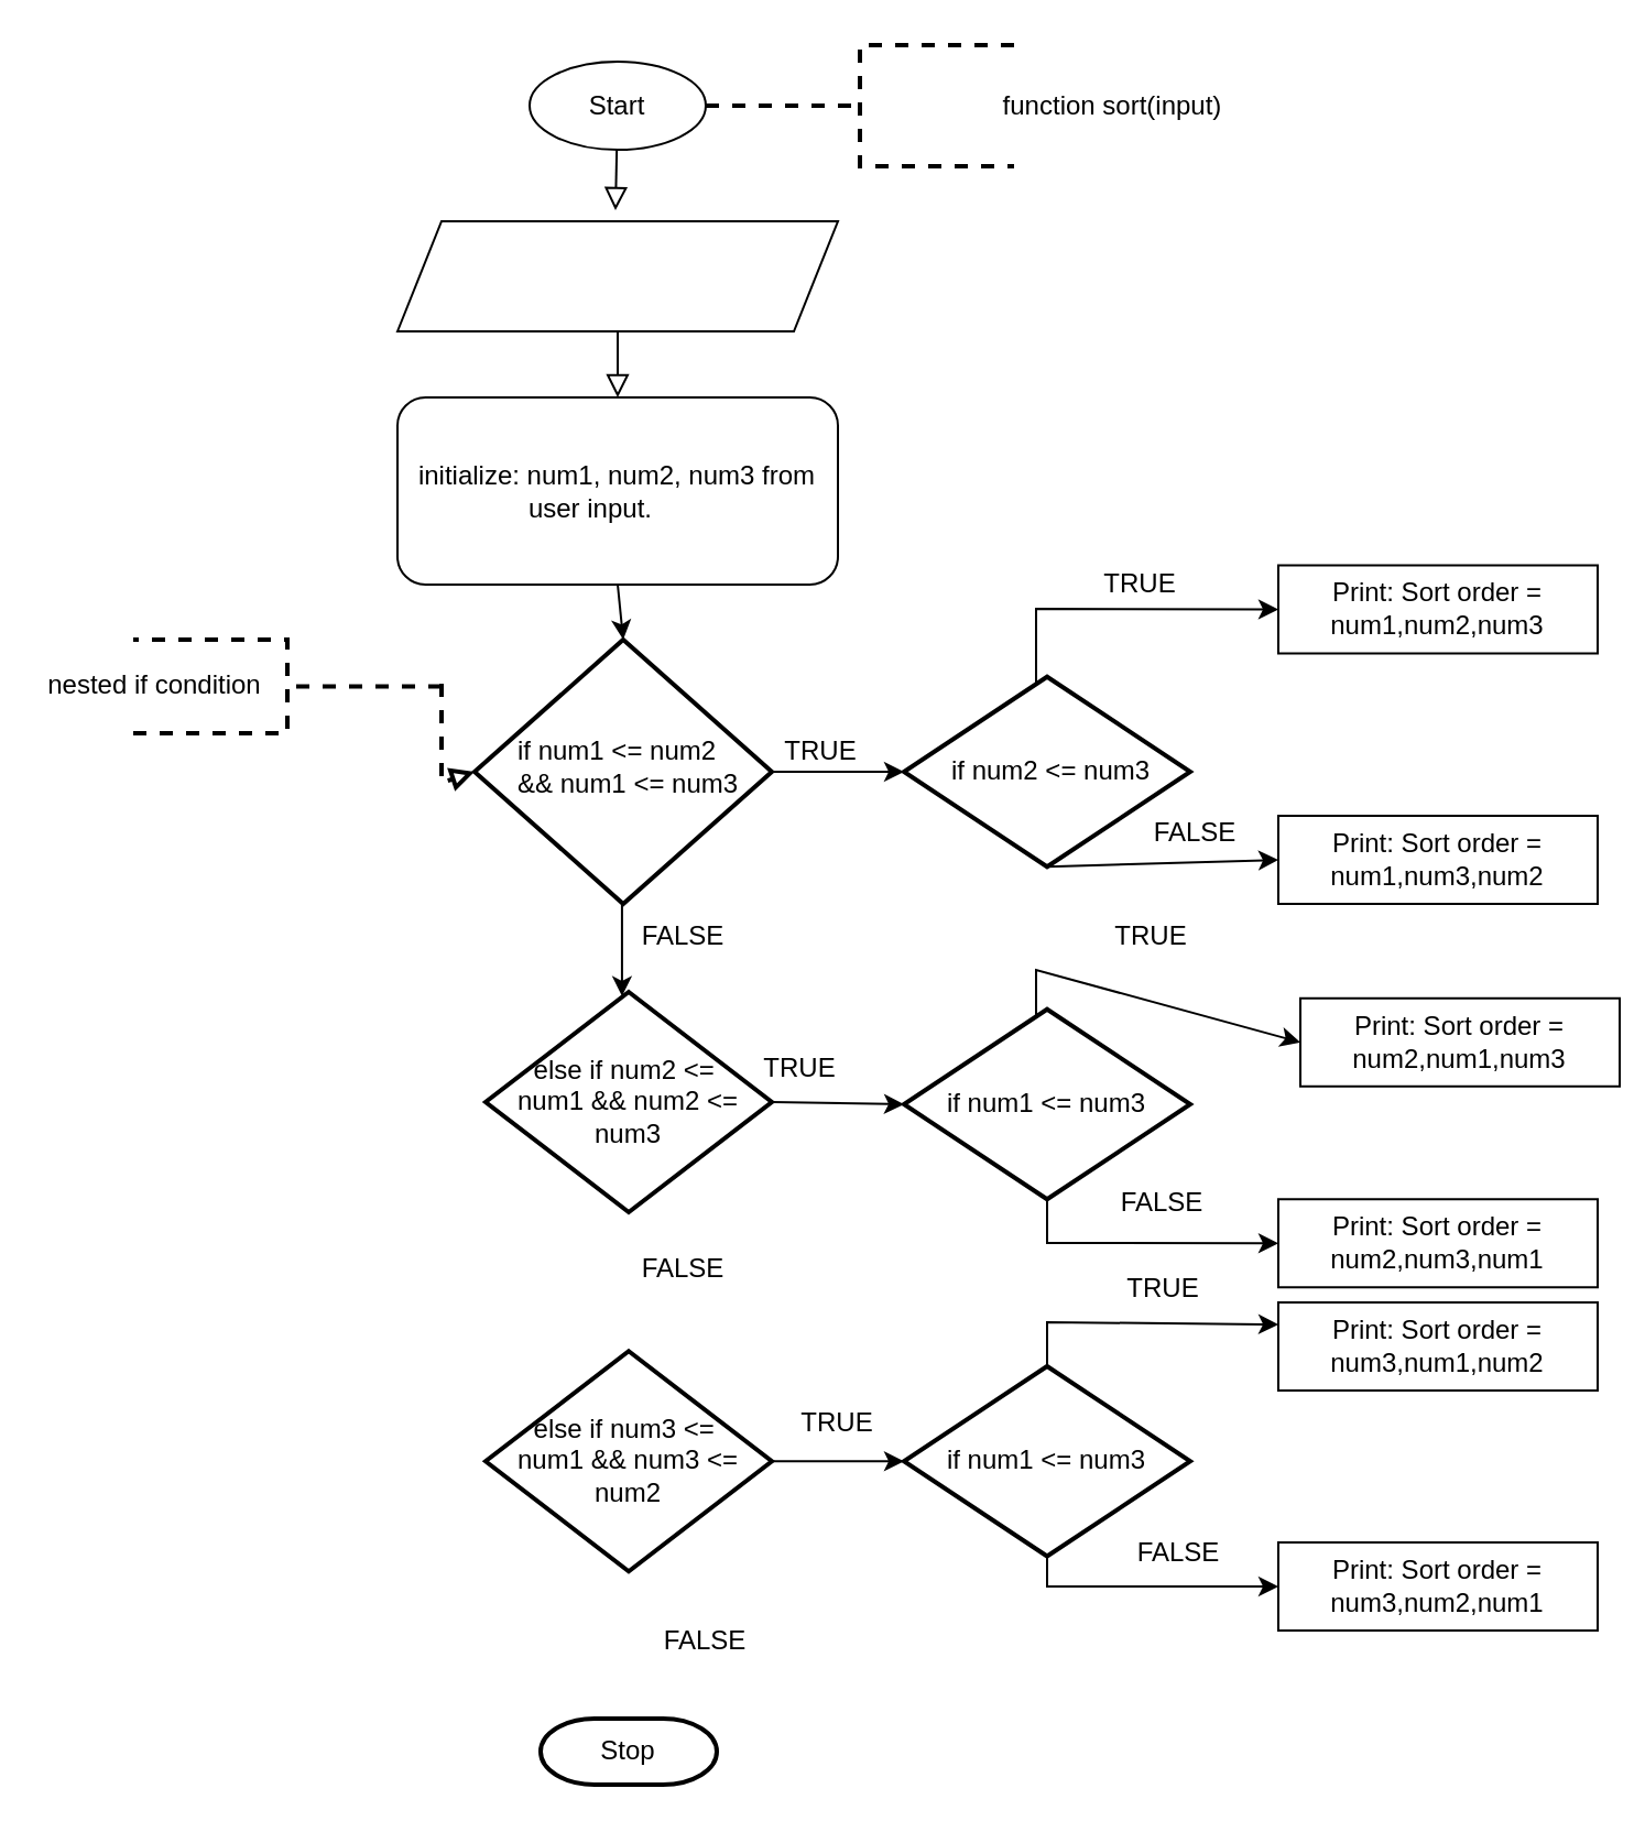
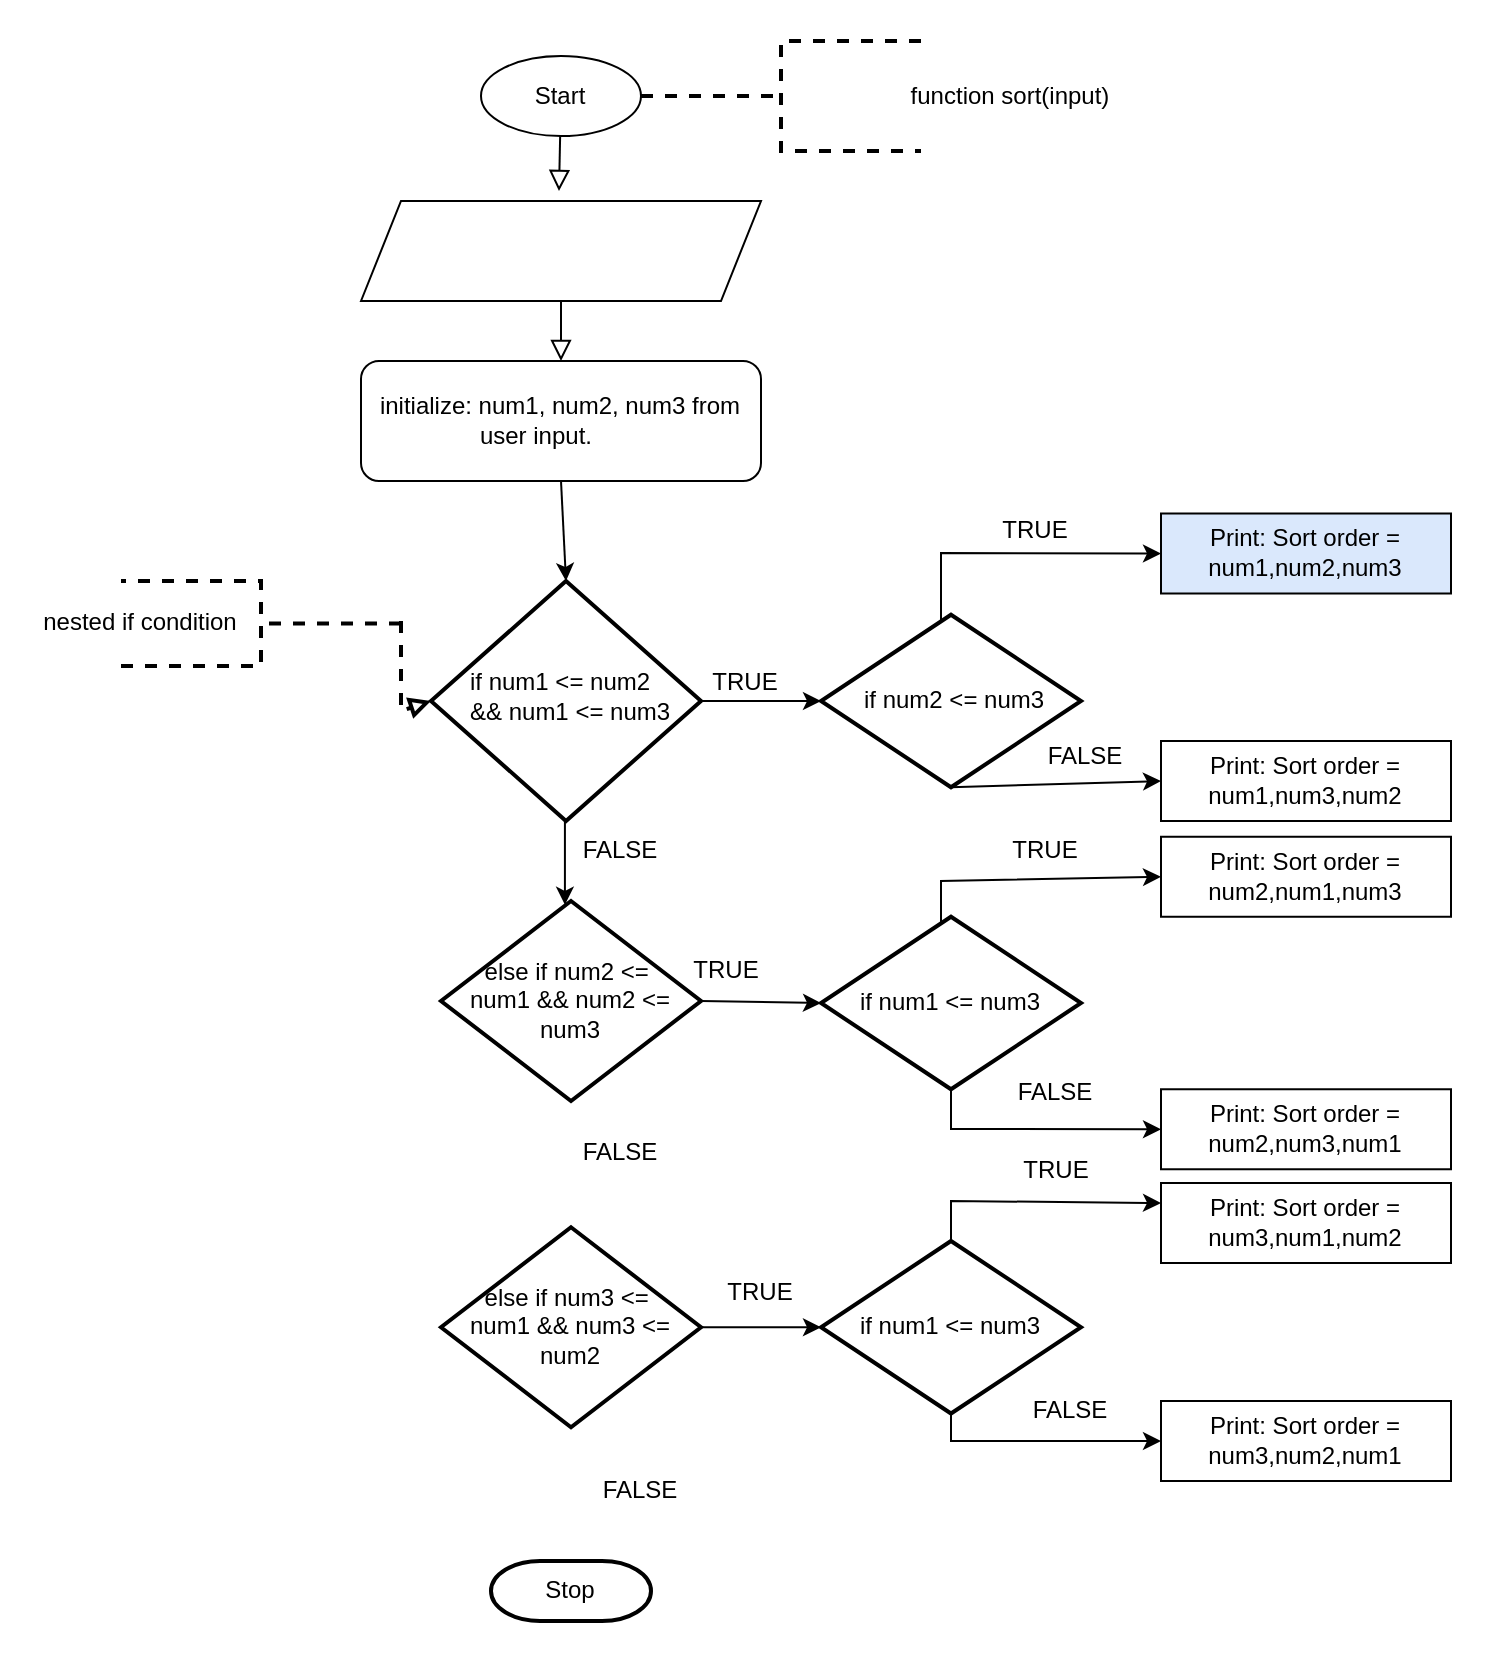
- <mxCell id="3" value="&lt;div align=&quot;left&quot;&gt;initialize: num1, num2, num3 from&lt;/div&gt;&lt;div align=&quot;left&quot;&gt;&amp;nbsp;&amp;nbsp;&amp;nbsp;&amp;nbsp;&amp;nbsp;&amp;nbsp;&amp;nbsp;&amp;nbsp;&amp;nbsp;&amp;nbsp;&amp;nbsp;&amp;nbsp;&amp;nbsp;&amp;nbsp; user input.&lt;br&gt;&lt;/div&gt;" style="rounded=1;whiteSpace=wrap;html=1;fontSize=12;glass=0;strokeWidth=1;shadow=0;" vertex="1" parent="1"><mxGeometry x="180" y="180" width="200" height="85" as="geometry" /></mxCell>
+ <mxCell id="3" value="&lt;div align=&quot;left&quot;&gt;initialize: num1, num2, num3 from&lt;/div&gt;&lt;div align=&quot;left&quot;&gt;&amp;nbsp;&amp;nbsp;&amp;nbsp;&amp;nbsp;&amp;nbsp;&amp;nbsp;&amp;nbsp;&amp;nbsp;&amp;nbsp;&amp;nbsp;&amp;nbsp;&amp;nbsp;&amp;nbsp;&amp;nbsp; user input.&lt;br&gt;&lt;/div&gt;" style="rounded=1;whiteSpace=wrap;html=1;fontSize=12;glass=0;strokeWidth=1;shadow=0;" vertex="1" parent="1"><mxGeometry x="180" y="180" width="200" height="60" as="geometry" /></mxCell>
- <mxCell id="23" value="Print: Sort order = num1,num2,num3" style="rounded=0;whiteSpace=wrap;html=1;" vertex="1" parent="1"><mxGeometry x="580" y="256.25" width="145" height="40" as="geometry" /></mxCell>
+ <mxCell id="23" value="Print: Sort order = num1,num2,num3" style="rounded=0;whiteSpace=wrap;html=1;fillColor=#dae8fc;" vertex="1" parent="1"><mxGeometry x="580" y="256.25" width="145" height="40" as="geometry" /></mxCell>
- <mxCell id="32" value="Print: Sort order = num2,num1,num3" style="rounded=0;whiteSpace=wrap;html=1;" vertex="1" parent="1"><mxGeometry x="590" y="452.88" width="145" height="40" as="geometry" /></mxCell>
+ <mxCell id="32" value="Print: Sort order = num2,num1,num3" style="rounded=0;whiteSpace=wrap;html=1;" vertex="1" parent="1"><mxGeometry x="580" y="417.88" width="145" height="40" as="geometry" /></mxCell>
